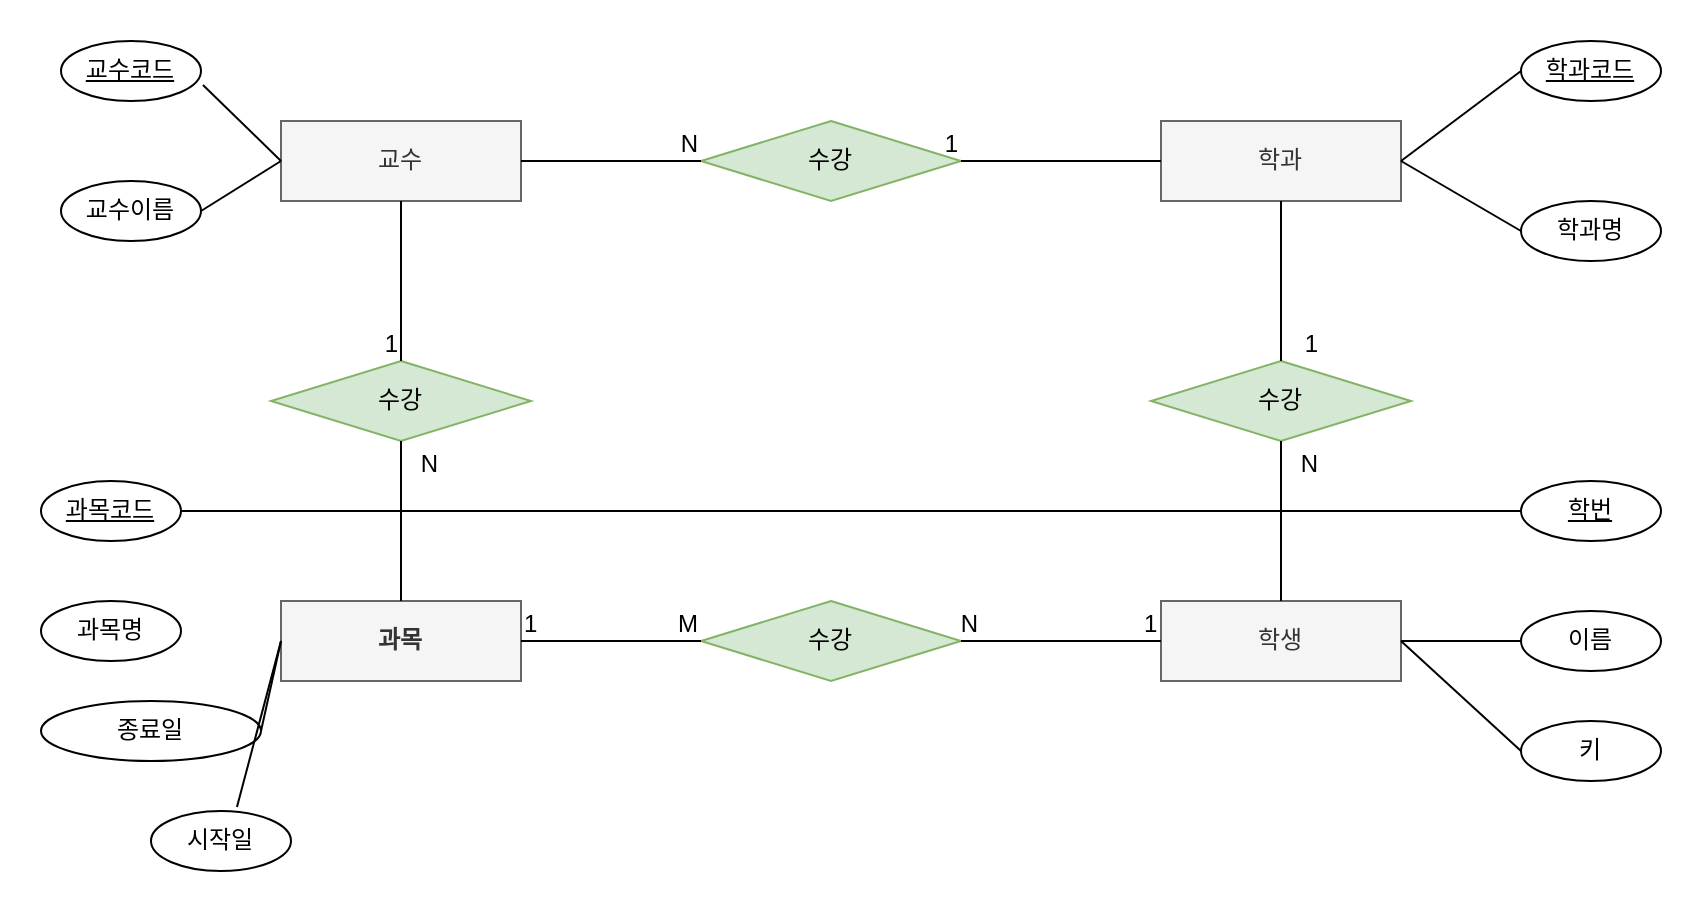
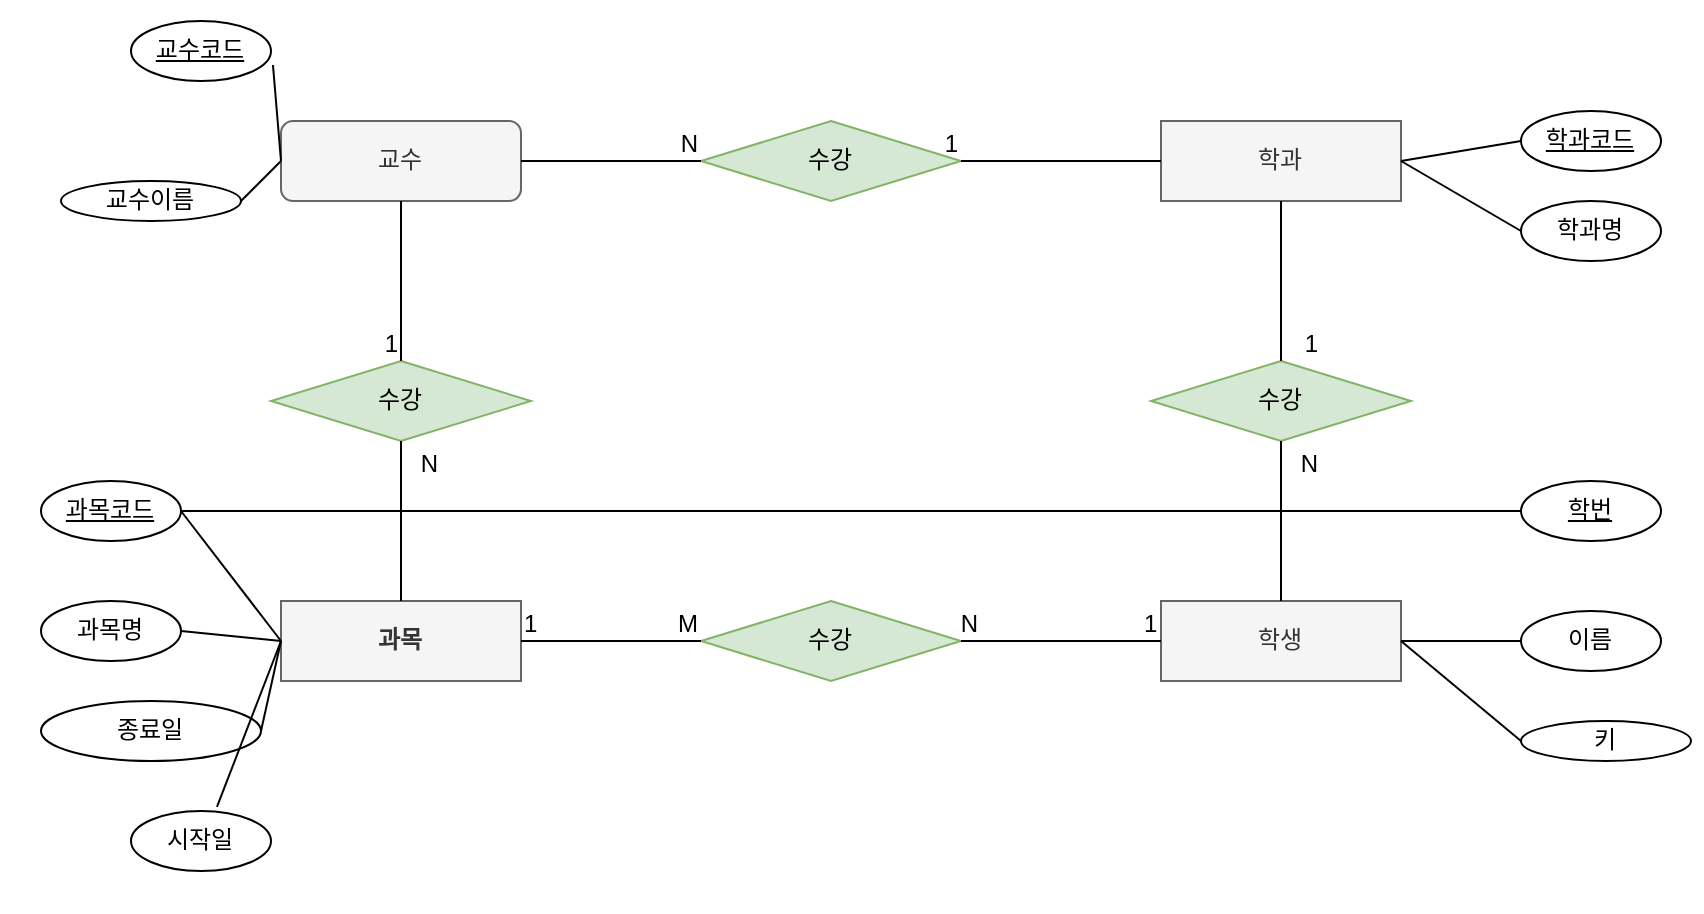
- <mxCell id="20" value="&lt;u&gt;교수코드&lt;/u&gt;" style="ellipse;whiteSpace=wrap;html=1;align=center;" vertex="1" parent="1"><mxGeometry x="30" y="20" width="70" height="30" as="geometry" /></mxCell>
+ <mxCell id="20" value="&lt;u&gt;교수코드&lt;/u&gt;" style="ellipse;whiteSpace=wrap;html=1;align=center;" vertex="1" parent="1"><mxGeometry x="65" y="10" width="70" height="30" as="geometry" /></mxCell>
- <mxCell id="22" value="&lt;u&gt;학과코드&lt;/u&gt;" style="ellipse;whiteSpace=wrap;html=1;align=center;" vertex="1" parent="1"><mxGeometry x="760" y="20" width="70" height="30" as="geometry" /></mxCell>
+ <mxCell id="22" value="&lt;u&gt;학과코드&lt;/u&gt;" style="ellipse;whiteSpace=wrap;html=1;align=center;" vertex="1" parent="1"><mxGeometry x="760" y="55" width="70" height="30" as="geometry" /></mxCell>
- <mxCell id="2" value="교수" style="rounded=0;whiteSpace=wrap;html=1;fillColor=#f5f5f5;fontColor=#333333;strokeColor=#666666;" vertex="1" parent="1"><mxGeometry x="140" y="60" width="120" height="40" as="geometry" /></mxCell>
+ <mxCell id="2" value="교수" style="whiteSpace=wrap;html=1;fillColor=#f5f5f5;fontColor=#333333;strokeColor=#666666;rounded=1;" vertex="1" parent="1"><mxGeometry x="140" y="60" width="120" height="40" as="geometry" /></mxCell>
- <mxCell id="24" value="교수이름" style="ellipse;whiteSpace=wrap;html=1;align=center;" vertex="1" parent="1"><mxGeometry x="30" y="90" width="70" height="30" as="geometry" /></mxCell>
+ <mxCell id="24" value="교수이름" style="ellipse;whiteSpace=wrap;html=1;align=center;" vertex="1" parent="1"><mxGeometry x="30" y="90" width="90" height="20" as="geometry" /></mxCell>
+ <mxCell id="38" value="" style="endArrow=none;html=1;rounded=0;exitX=0;exitY=0.5;exitDx=0;exitDy=0;entryX=1;entryY=0.5;entryDx=0;entryDy=0;" edge="1" parent="1" source="4" target="21"><mxGeometry relative="1" as="geometry"><mxPoint x="110" y="115" as="sourcePoint" /><mxPoint x="150" y="90" as="targetPoint" /></mxGeometry></mxCell>
+ <mxCell id="39" value="" style="endArrow=none;html=1;rounded=0;exitX=0;exitY=0.5;exitDx=0;exitDy=0;entryX=1;entryY=0.5;entryDx=0;entryDy=0;" edge="1" parent="1" source="4" target="28"><mxGeometry relative="1" as="geometry"><mxPoint x="150" y="330" as="sourcePoint" /><mxPoint x="110" y="255" as="targetPoint" /></mxGeometry></mxCell>
- <mxCell id="27" value="키" style="ellipse;whiteSpace=wrap;html=1;align=center;" vertex="1" parent="1"><mxGeometry x="760" y="360" width="70" height="30" as="geometry" /></mxCell>
+ <mxCell id="27" value="키" style="ellipse;whiteSpace=wrap;html=1;align=center;" vertex="1" parent="1"><mxGeometry x="760" y="360" width="85" height="20" as="geometry" /></mxCell>
- <mxCell id="30" value="시작일" style="ellipse;whiteSpace=wrap;html=1;align=center;" vertex="1" parent="1"><mxGeometry x="75" y="405" width="70" height="30" as="geometry" /></mxCell>
+ <mxCell id="30" value="시작일" style="ellipse;whiteSpace=wrap;html=1;align=center;" vertex="1" parent="1"><mxGeometry x="65" y="405" width="70" height="30" as="geometry" /></mxCell>
